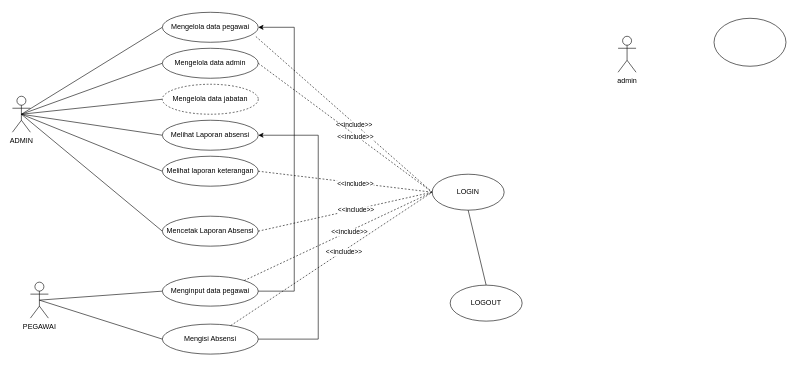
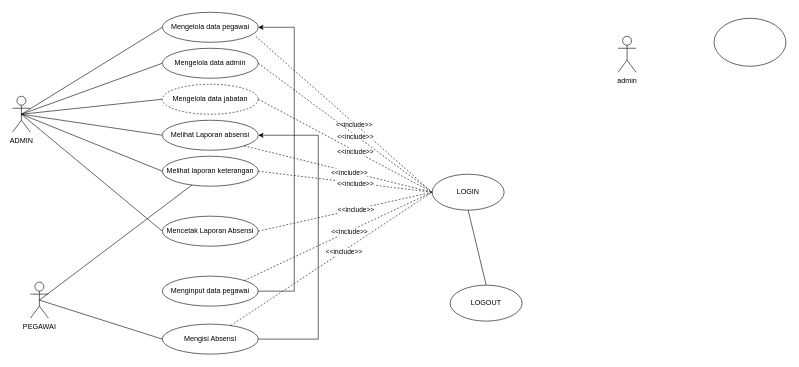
+ <mxCell id="27" value="" style="endArrow=none;dashed=1;html=1;rounded=0;entryX=0;entryY=0.5;entryDx=0;entryDy=0;exitX=1;exitY=0.5;exitDx=0;exitDy=0;" parent="1" source="9" target="22" edge="1"><mxGeometry width="50" height="50" relative="1" as="geometry"><mxPoint x="446" y="80" as="sourcePoint" /><mxPoint x="750" y="330" as="targetPoint" /></mxGeometry></mxCell>
+ <mxCell id="28" value="&amp;lt;&amp;lt;include&amp;gt;&amp;gt;" style="edgeLabel;html=1;align=center;verticalAlign=middle;resizable=0;points=[];" parent="27" vertex="1" connectable="0"><mxGeometry x="0.117" y="-1" relative="1" as="geometry"><mxPoint as="offset" /></mxGeometry></mxCell>
+ <mxCell id="29" value="" style="endArrow=none;dashed=1;html=1;rounded=0;exitX=1;exitY=1;exitDx=0;exitDy=0;entryX=0;entryY=0.5;entryDx=0;entryDy=0;" parent="1" source="11" target="22" edge="1"><mxGeometry width="50" height="50" relative="1" as="geometry"><mxPoint x="456" y="90" as="sourcePoint" /><mxPoint x="710" y="330" as="targetPoint" /></mxGeometry></mxCell>
+ <mxCell id="30" value="&amp;lt;&amp;lt;include&amp;gt;&amp;gt;" style="edgeLabel;html=1;align=center;verticalAlign=middle;resizable=0;points=[];" parent="29" vertex="1" connectable="0"><mxGeometry x="0.117" y="-1" relative="1" as="geometry"><mxPoint as="offset" /></mxGeometry></mxCell>
- <mxCell id="16" value="" style="endArrow=none;html=1;rounded=0;exitX=0.5;exitY=0.5;exitDx=0;exitDy=0;exitPerimeter=0;entryX=0;entryY=0.5;entryDx=0;entryDy=0;" parent="1" source="3" target="17" edge="1"><mxGeometry width="50" height="50" relative="1" as="geometry"><mxPoint x="145" y="570" as="sourcePoint" /><mxPoint x="330" y="470" as="targetPoint" /></mxGeometry></mxCell>
+ <mxCell id="16" value="" style="endArrow=none;html=1;rounded=0;exitX=0.5;exitY=0.5;exitDx=0;exitDy=0;exitPerimeter=0;" parent="1" source="3" target="13" edge="1"><mxGeometry width="50" height="50" relative="1" as="geometry"><mxPoint x="145" y="570" as="sourcePoint" /><mxPoint x="330" y="470" as="targetPoint" /></mxGeometry></mxCell>
